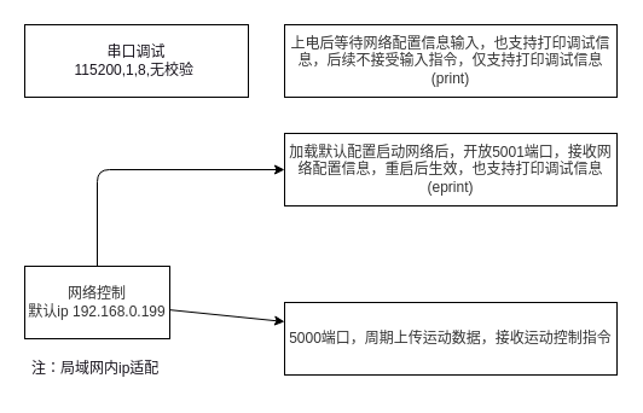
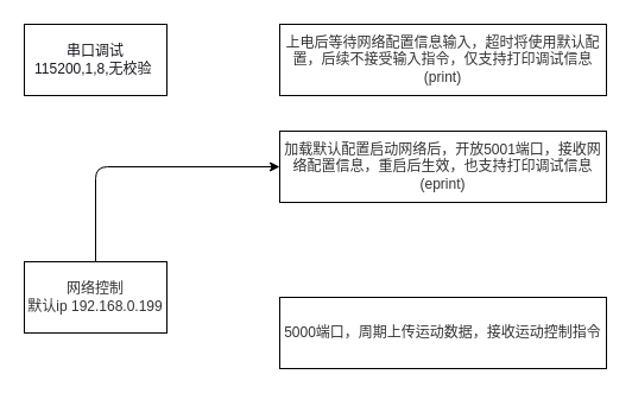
- <mxCell id="2" value="串口调试&lt;br&gt;115200,1,8,无校验&amp;nbsp;" style="whiteSpace=wrap;html=1;fillColor=#FFFFFF;fontColor=#18141d;strokeColor=#000000;labelBackgroundColor=#FFFFFF;" parent="1" vertex="1"><mxGeometry x="20" y="20" width="185" height="60" as="geometry" /></mxCell>
+ <mxCell id="2" value="串口调试&lt;br&gt;115200,1,8,无校验&amp;nbsp;" style="whiteSpace=wrap;html=1;fillColor=#FFFFFF;fontColor=#18141d;strokeColor=#000000;labelBackgroundColor=#FFFFFF;" parent="1" vertex="1"><mxGeometry x="20" y="20" width="120" height="60" as="geometry" /></mxCell>
- <mxCell id="8" value="上电后等待网络配置信息输入，也支持打印调试信息，后续不接受输入指令，仅支持打印调试信息(print)" style="whiteSpace=wrap;html=1;labelBackgroundColor=#FFFFFF;fontColor=#333333;fillColor=#FFFFFF;strokeColor=#000000;" parent="1" vertex="1"><mxGeometry x="235" y="20" width="275" height="60" as="geometry" /></mxCell>
+ <mxCell id="8" value="上电后等待网络配置信息输入，超时将使用默认配置，后续不接受输入指令，仅支持打印调试信息(print)" style="whiteSpace=wrap;html=1;labelBackgroundColor=#FFFFFF;fontColor=#333333;fillColor=#FFFFFF;strokeColor=#000000;" parent="1" vertex="1"><mxGeometry x="235" y="20" width="275" height="60" as="geometry" /></mxCell>
- <mxCell id="3" value="" style="edgeStyle=none;html=1;labelBackgroundColor=#FFFFFF;fontColor=#18141d;strokeColor=#000000;fillColor=#FFFFFF;" parent="1" source="4" target="5" edge="1"><mxGeometry relative="1" as="geometry" /></mxCell>
- <mxCell id="9" value="注：局域网内ip适配" style="text;strokeColor=#FFFFFF;fillColor=#FFFFFF;align=left;verticalAlign=middle;spacingLeft=4;spacingRight=4;overflow=hidden;points=[[0,0.5],[1,0.5]];portConstraint=eastwest;rotatable=0;whiteSpace=wrap;html=1;labelBackgroundColor=#FFFFFF;fontColor=#18141d;" parent="1" vertex="1"><mxGeometry x="20" y="290" width="120" height="30" as="geometry" /></mxCell>
